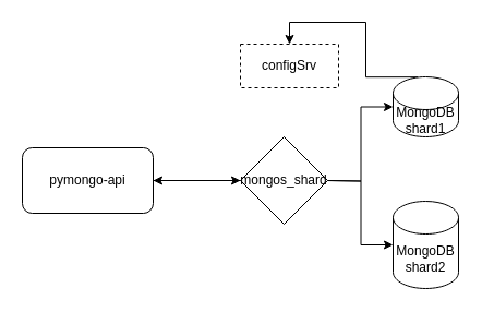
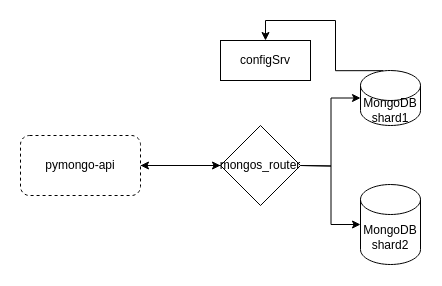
- <mxCell id="10" value="configSrv" style="rounded=0;whiteSpace=wrap;html=1;dashed=1;" vertex="1" parent="1"><mxGeometry x="220" y="40" width="90" height="40" as="geometry" /></mxCell>
+ <mxCell id="10" value="configSrv" style="rounded=0;whiteSpace=wrap;html=1;" vertex="1" parent="1"><mxGeometry x="220" y="40" width="90" height="40" as="geometry" /></mxCell>
- <mxCell id="5" value="pymongo-api" style="rounded=1;whiteSpace=wrap;html=1;" parent="1" vertex="1"><mxGeometry x="20" y="135" width="120" height="60" as="geometry" /></mxCell>
+ <mxCell id="5" value="pymongo-api" style="rounded=1;whiteSpace=wrap;html=1;dashed=1;" parent="1" vertex="1"><mxGeometry x="20" y="135" width="120" height="60" as="geometry" /></mxCell>
- <mxCell id="9" value="mongos_shard" style="rhombus;whiteSpace=wrap;html=1;" vertex="1" parent="1"><mxGeometry x="220" y="125" width="80" height="80" as="geometry" /></mxCell>
+ <mxCell id="9" value="mongos_router" style="rhombus;whiteSpace=wrap;html=1;" vertex="1" parent="1"><mxGeometry x="220" y="125" width="80" height="80" as="geometry" /></mxCell>
